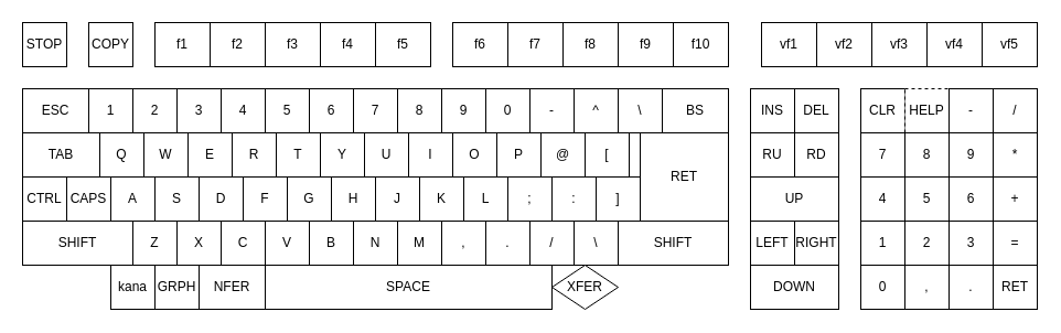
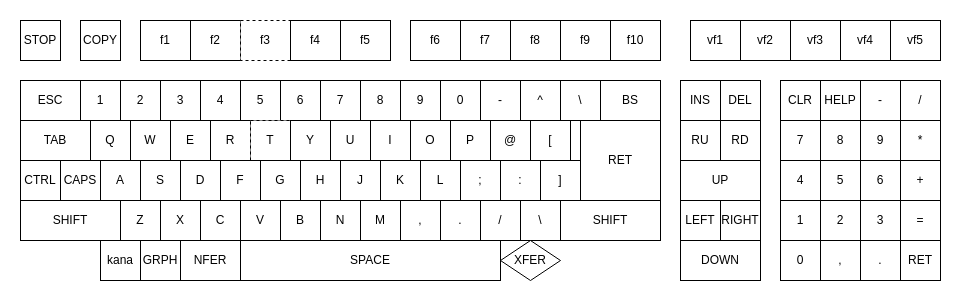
- <mxCell id="27" value="f3" style="rounded=0;whiteSpace=wrap;html=1;" parent="1" vertex="1"><mxGeometry x="240" y="20" width="50" height="40" as="geometry" /></mxCell>
+ <mxCell id="27" value="f3" style="rounded=0;whiteSpace=wrap;html=1;dashed=1;" parent="1" vertex="1"><mxGeometry x="240" y="20" width="50" height="40" as="geometry" /></mxCell>
- <mxCell id="22" value="HELP" style="rounded=0;whiteSpace=wrap;html=1;dashed=1;" parent="1" vertex="1"><mxGeometry x="820" y="80" width="40" height="40" as="geometry" /></mxCell>
+ <mxCell id="22" value="HELP" style="rounded=0;whiteSpace=wrap;html=1;" parent="1" vertex="1"><mxGeometry x="820" y="80" width="40" height="40" as="geometry" /></mxCell>
- <mxCell id="44" value="T" style="rounded=0;whiteSpace=wrap;html=1;" parent="1" vertex="1"><mxGeometry x="250" y="120" width="40" height="40" as="geometry" /></mxCell>
+ <mxCell id="44" value="T" style="rounded=0;whiteSpace=wrap;html=1;dashed=1;" parent="1" vertex="1"><mxGeometry x="250" y="120" width="40" height="40" as="geometry" /></mxCell>
